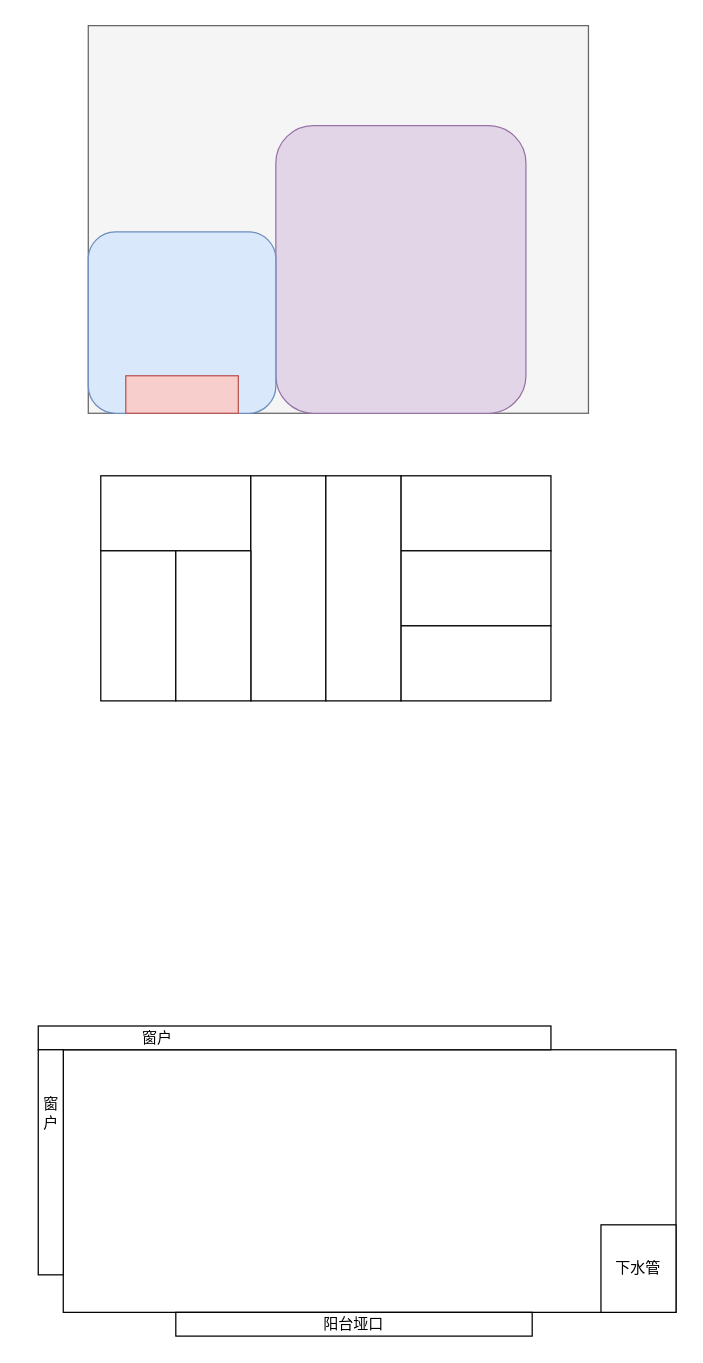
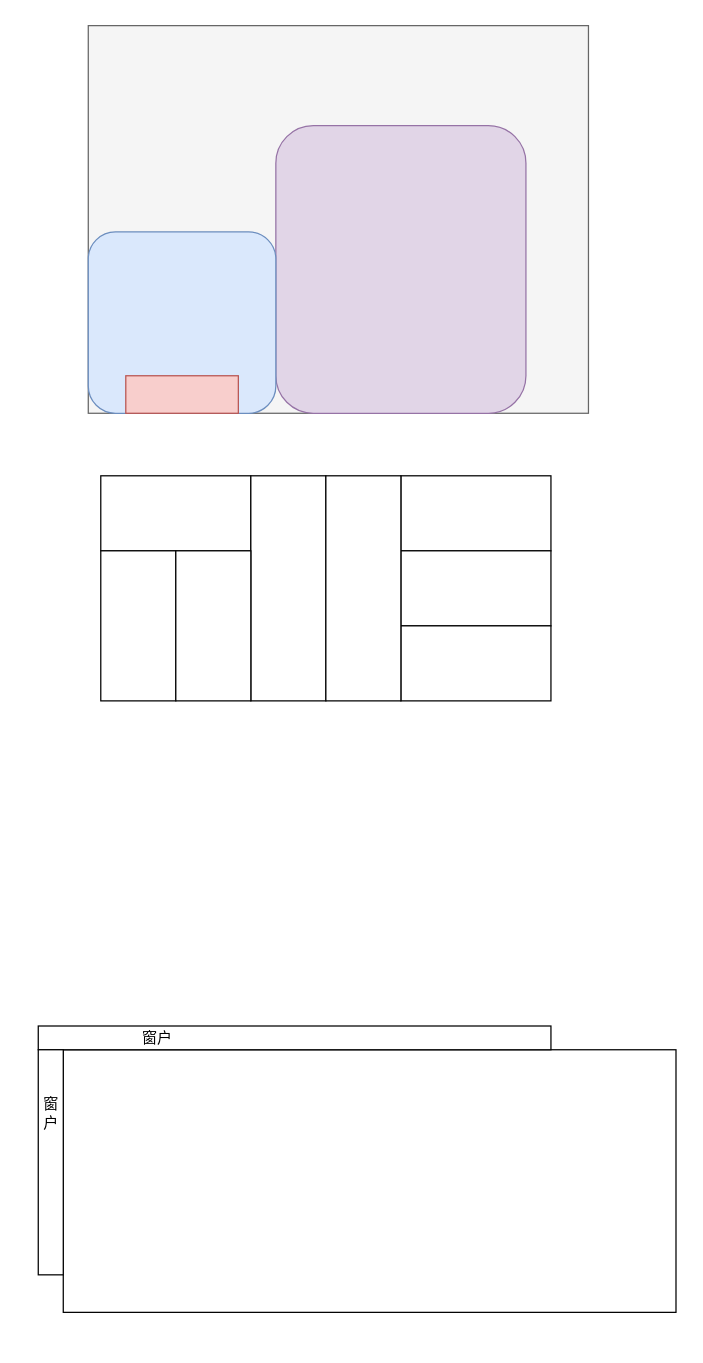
- <mxCell id="15" value="下水管" style="rounded=0;whiteSpace=wrap;html=1;" vertex="1" parent="1"><mxGeometry x="480" y="979" width="60" height="70" as="geometry" /></mxCell>
- <mxCell id="16" value="阳台垭口" style="rounded=0;whiteSpace=wrap;html=1;" vertex="1" parent="1"><mxGeometry x="140" y="1049" width="285" height="19" as="geometry" /></mxCell>
